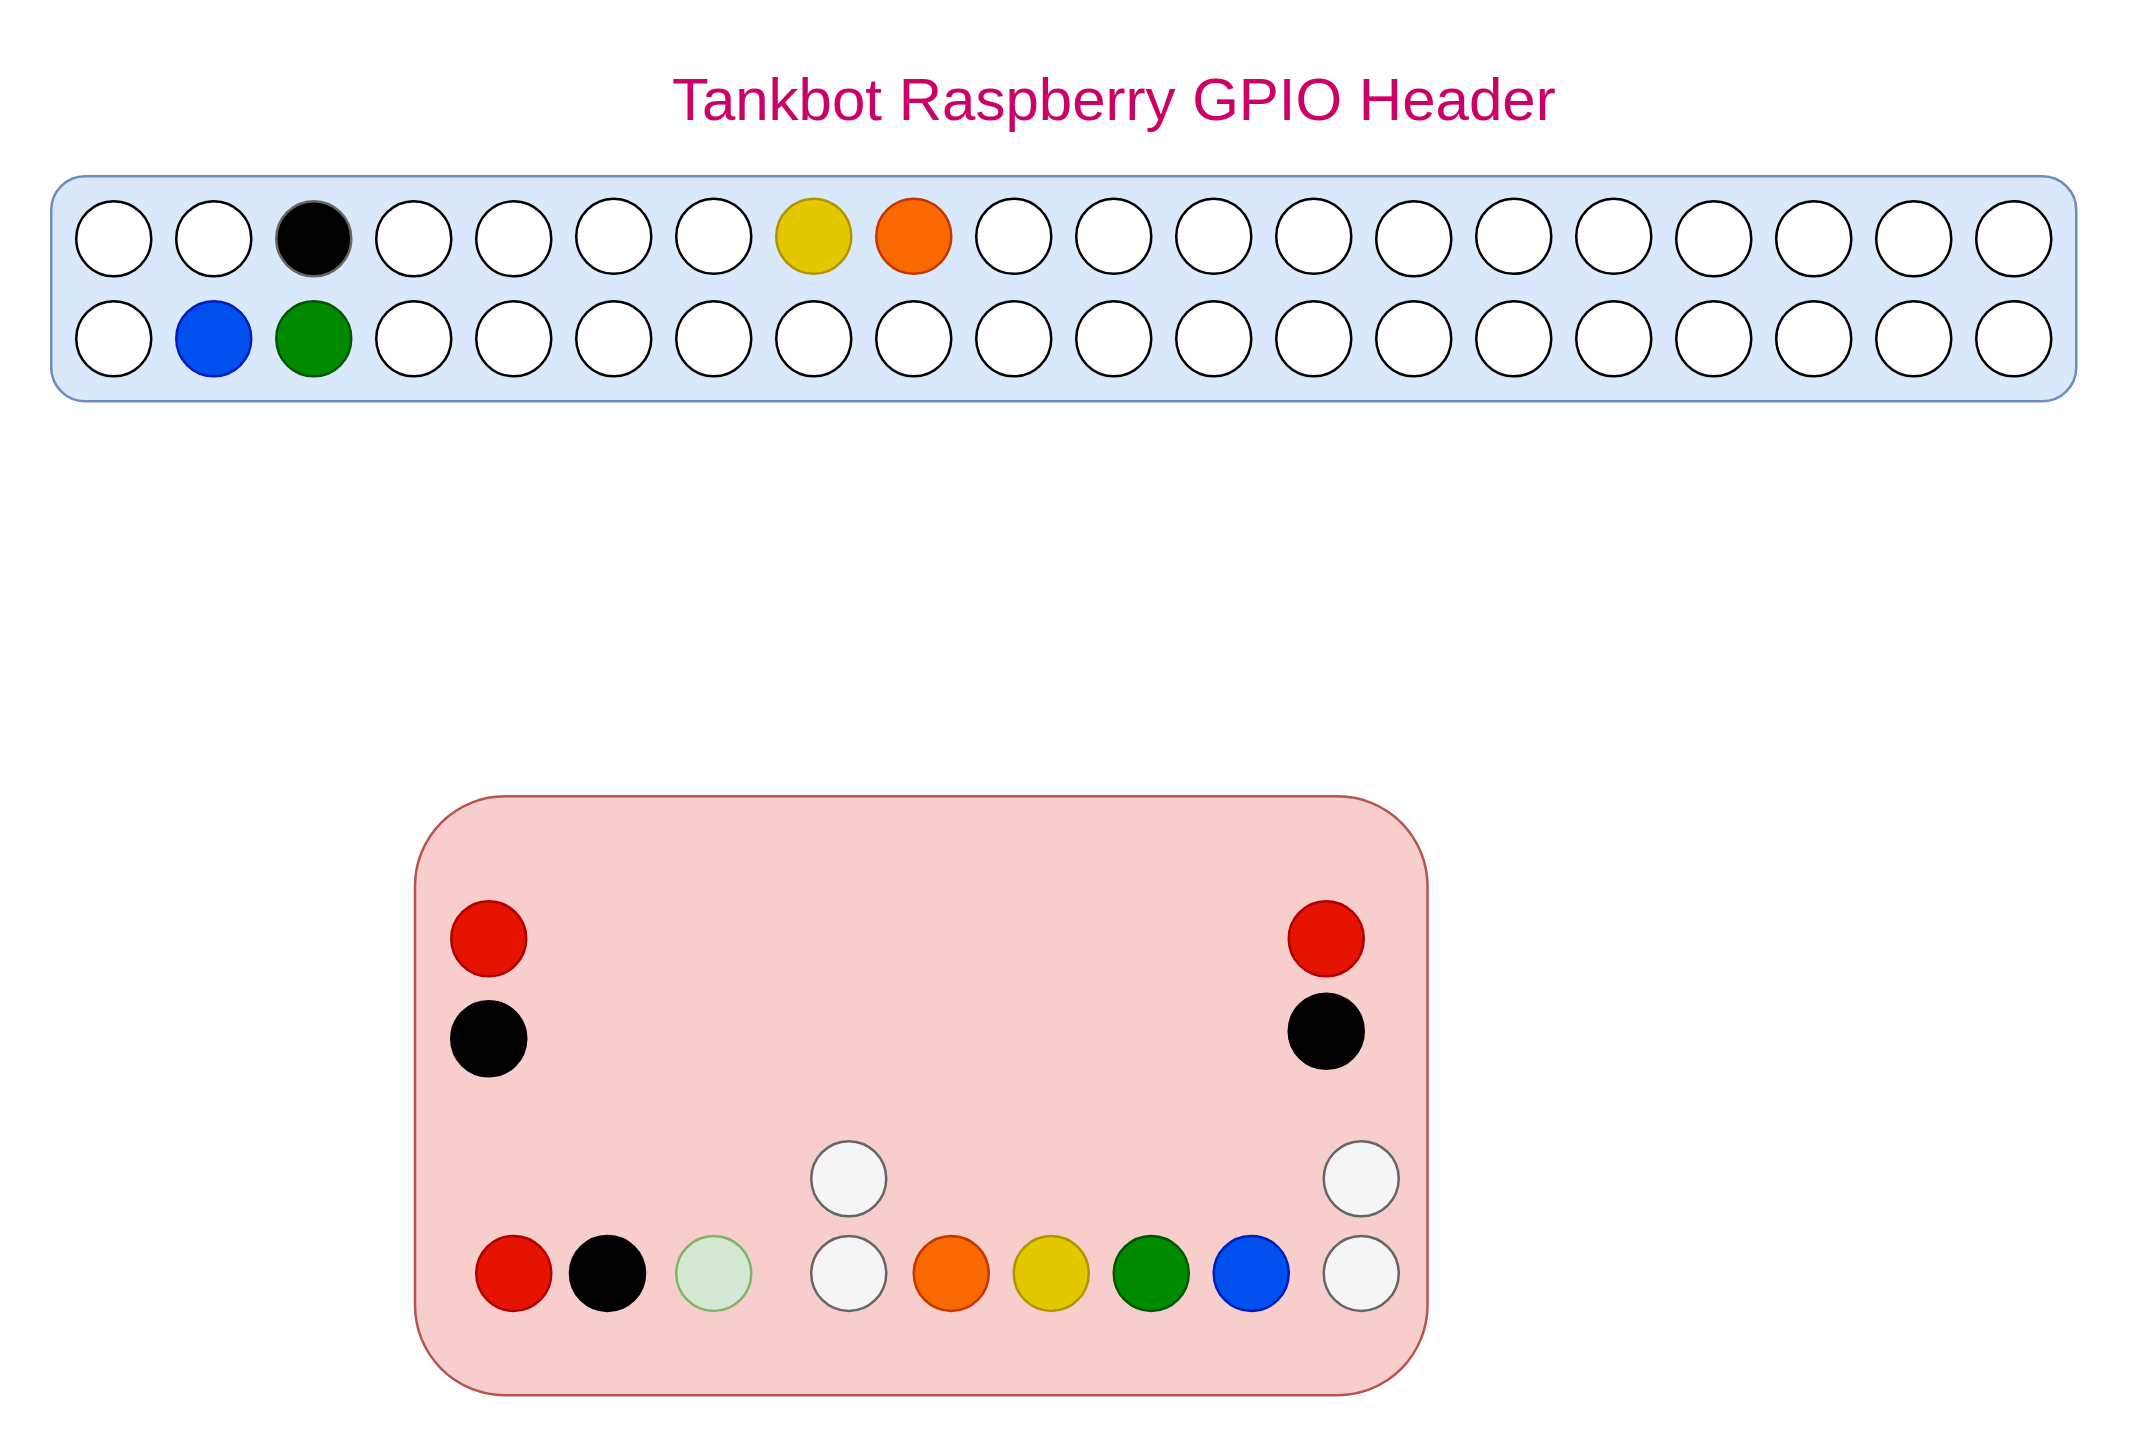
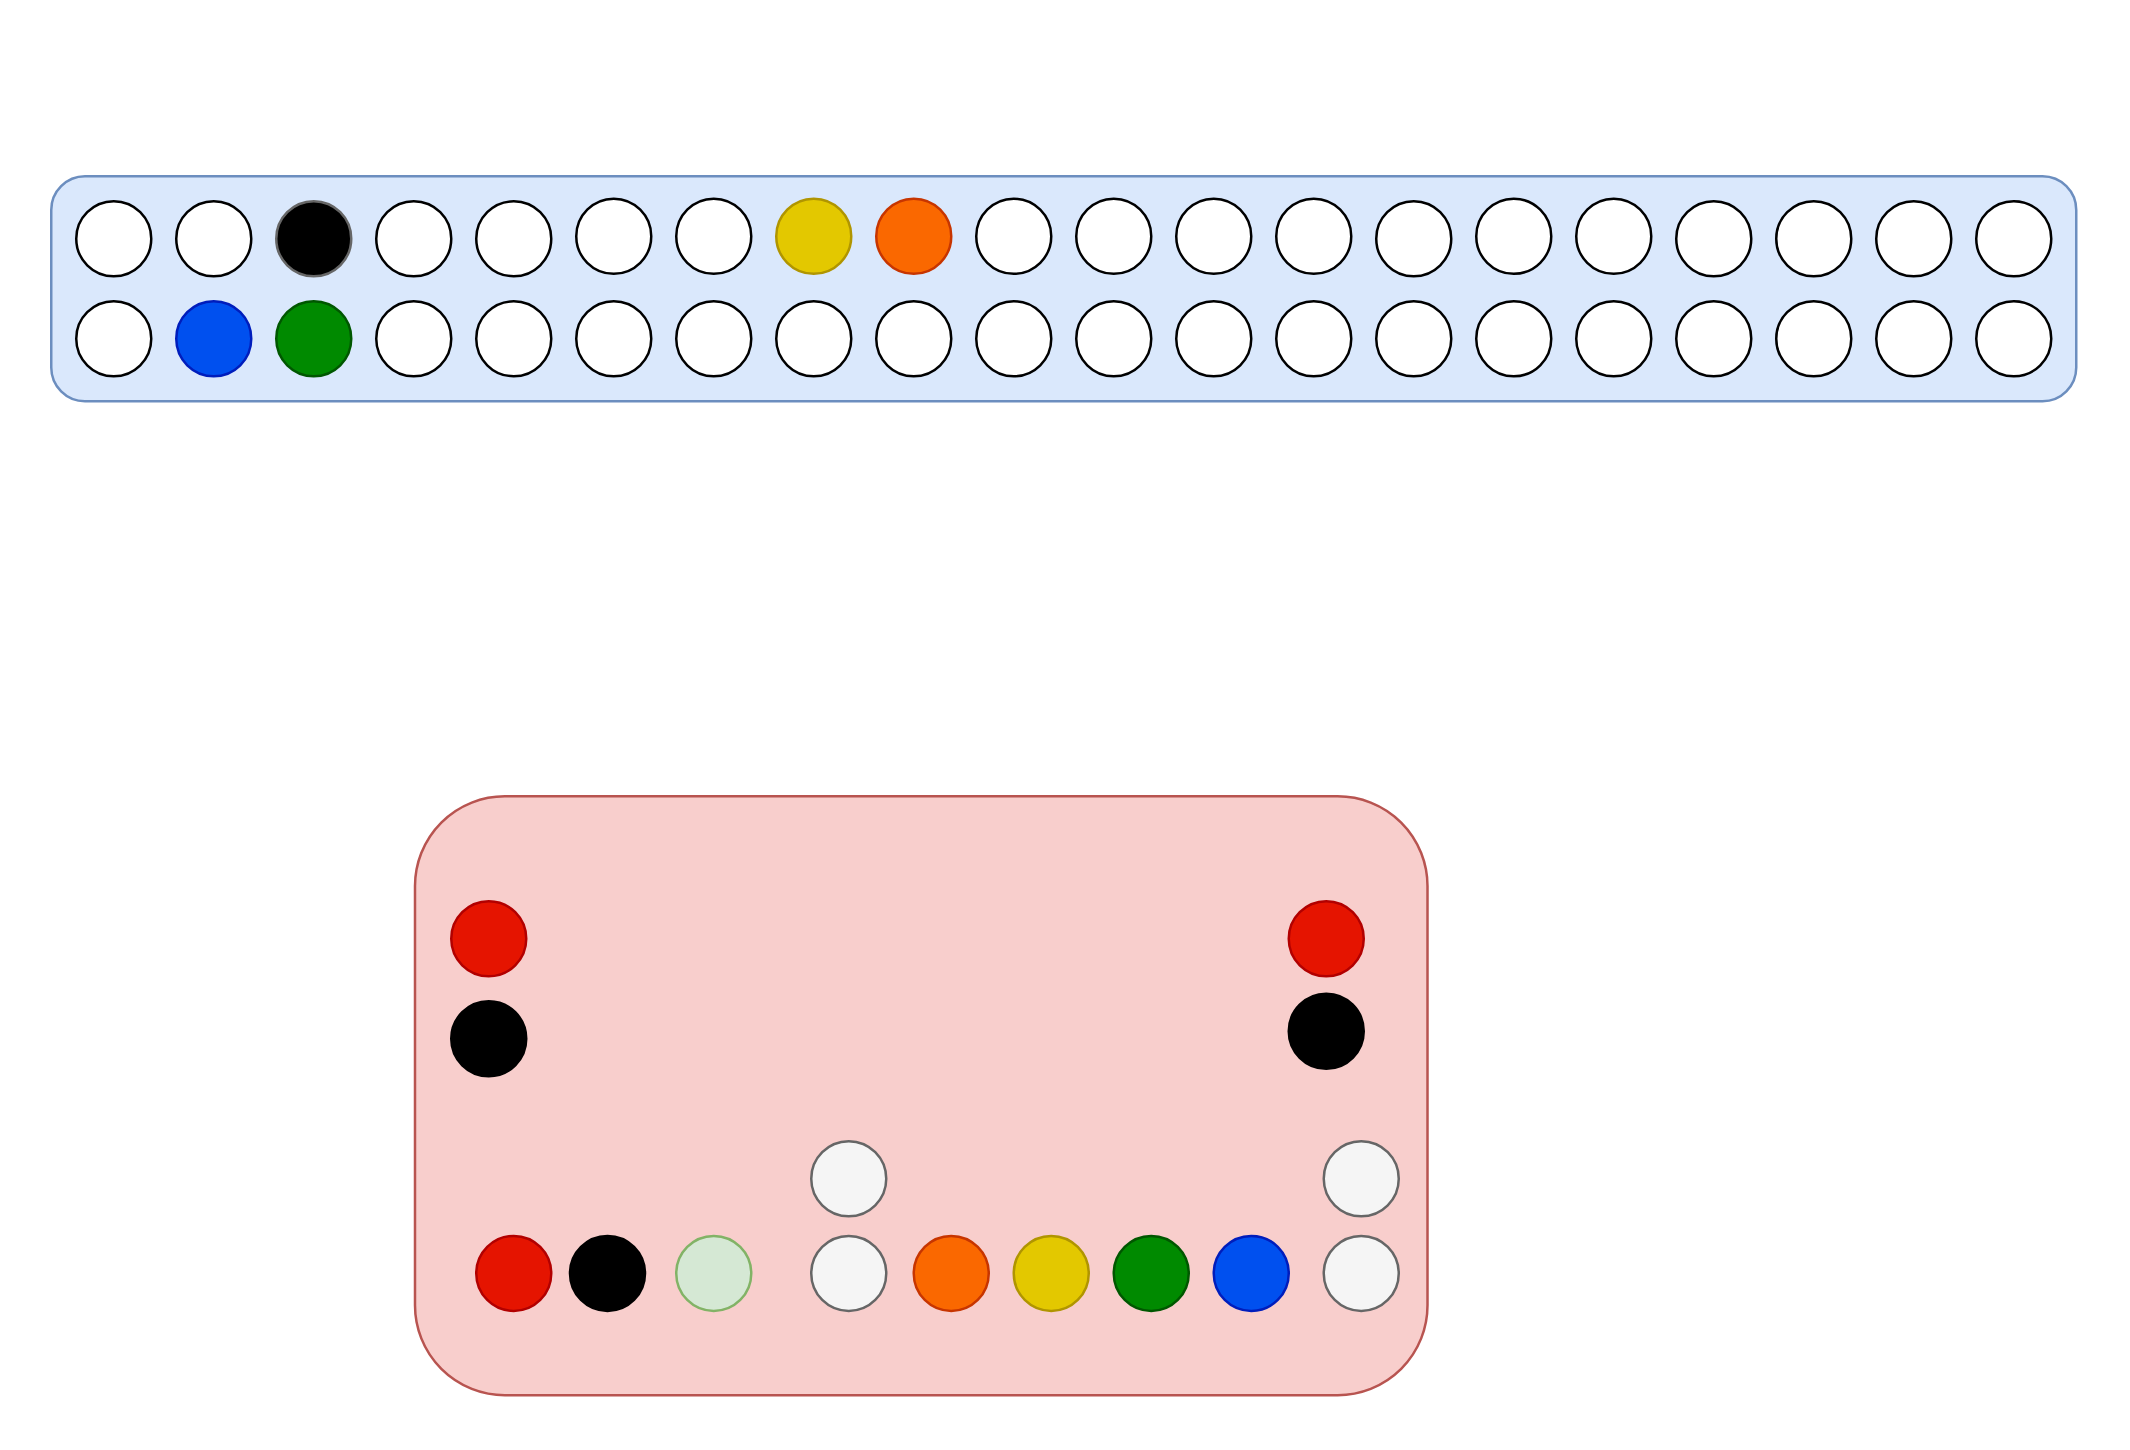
- <mxCell id="44" value="&lt;font style=&quot;font-size: 24px&quot;&gt;Tankbot Raspberry GPIO Header&lt;/font&gt;" style="text;html=1;strokeColor=none;fillColor=none;align=center;verticalAlign=middle;whiteSpace=wrap;rounded=0;fontColor=#CC0066;" vertex="1" parent="1"><mxGeometry x="257.5" y="30" width="375" height="20" as="geometry" /></mxCell>
